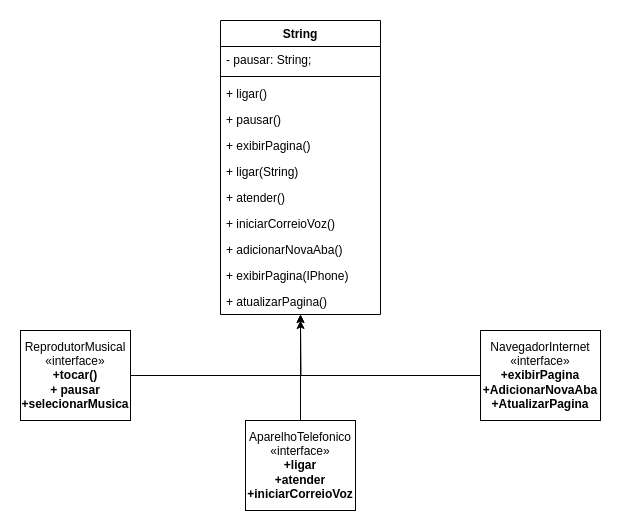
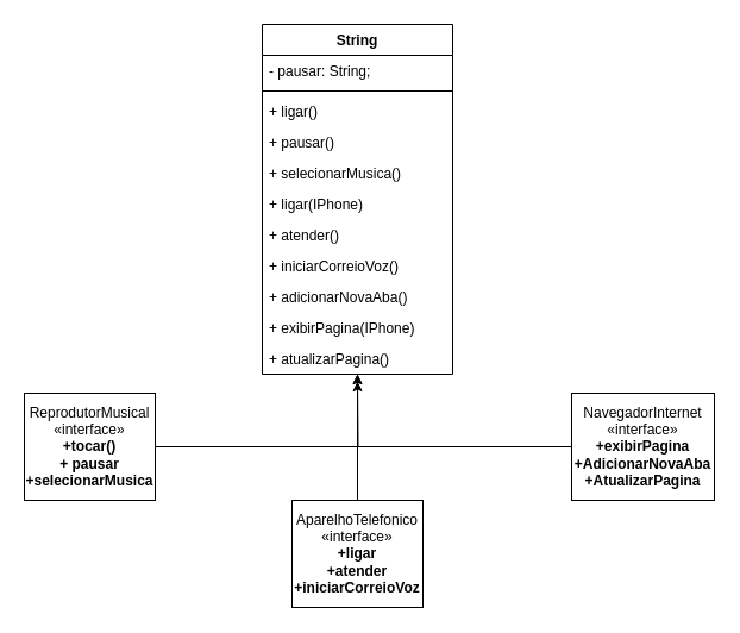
- <mxCell id="7" value="+ exibirPagina()" style="text;strokeColor=none;fillColor=none;align=left;verticalAlign=top;spacingLeft=4;spacingRight=4;overflow=hidden;rotatable=0;points=[[0,0.5],[1,0.5]];portConstraint=eastwest;whiteSpace=wrap;html=1;" vertex="1" parent="2"><mxGeometry y="112" width="160" height="26" as="geometry" /></mxCell>
+ <mxCell id="7" value="+ selecionarMusica()" style="text;strokeColor=none;fillColor=none;align=left;verticalAlign=top;spacingLeft=4;spacingRight=4;overflow=hidden;rotatable=0;points=[[0,0.5],[1,0.5]];portConstraint=eastwest;whiteSpace=wrap;html=1;" vertex="1" parent="2"><mxGeometry y="112" width="160" height="26" as="geometry" /></mxCell>
- <mxCell id="8" value=" + ligar(String)" style="text;strokeColor=none;fillColor=none;align=left;verticalAlign=top;spacingLeft=4;spacingRight=4;overflow=hidden;rotatable=0;points=[[0,0.5],[1,0.5]];portConstraint=eastwest;whiteSpace=wrap;html=1;" vertex="1" parent="2"><mxGeometry y="138" width="160" height="26" as="geometry" /></mxCell>
+ <mxCell id="8" value=" + ligar(IPhone)" style="text;strokeColor=none;fillColor=none;align=left;verticalAlign=top;spacingLeft=4;spacingRight=4;overflow=hidden;rotatable=0;points=[[0,0.5],[1,0.5]];portConstraint=eastwest;whiteSpace=wrap;html=1;" vertex="1" parent="2"><mxGeometry y="138" width="160" height="26" as="geometry" /></mxCell>
